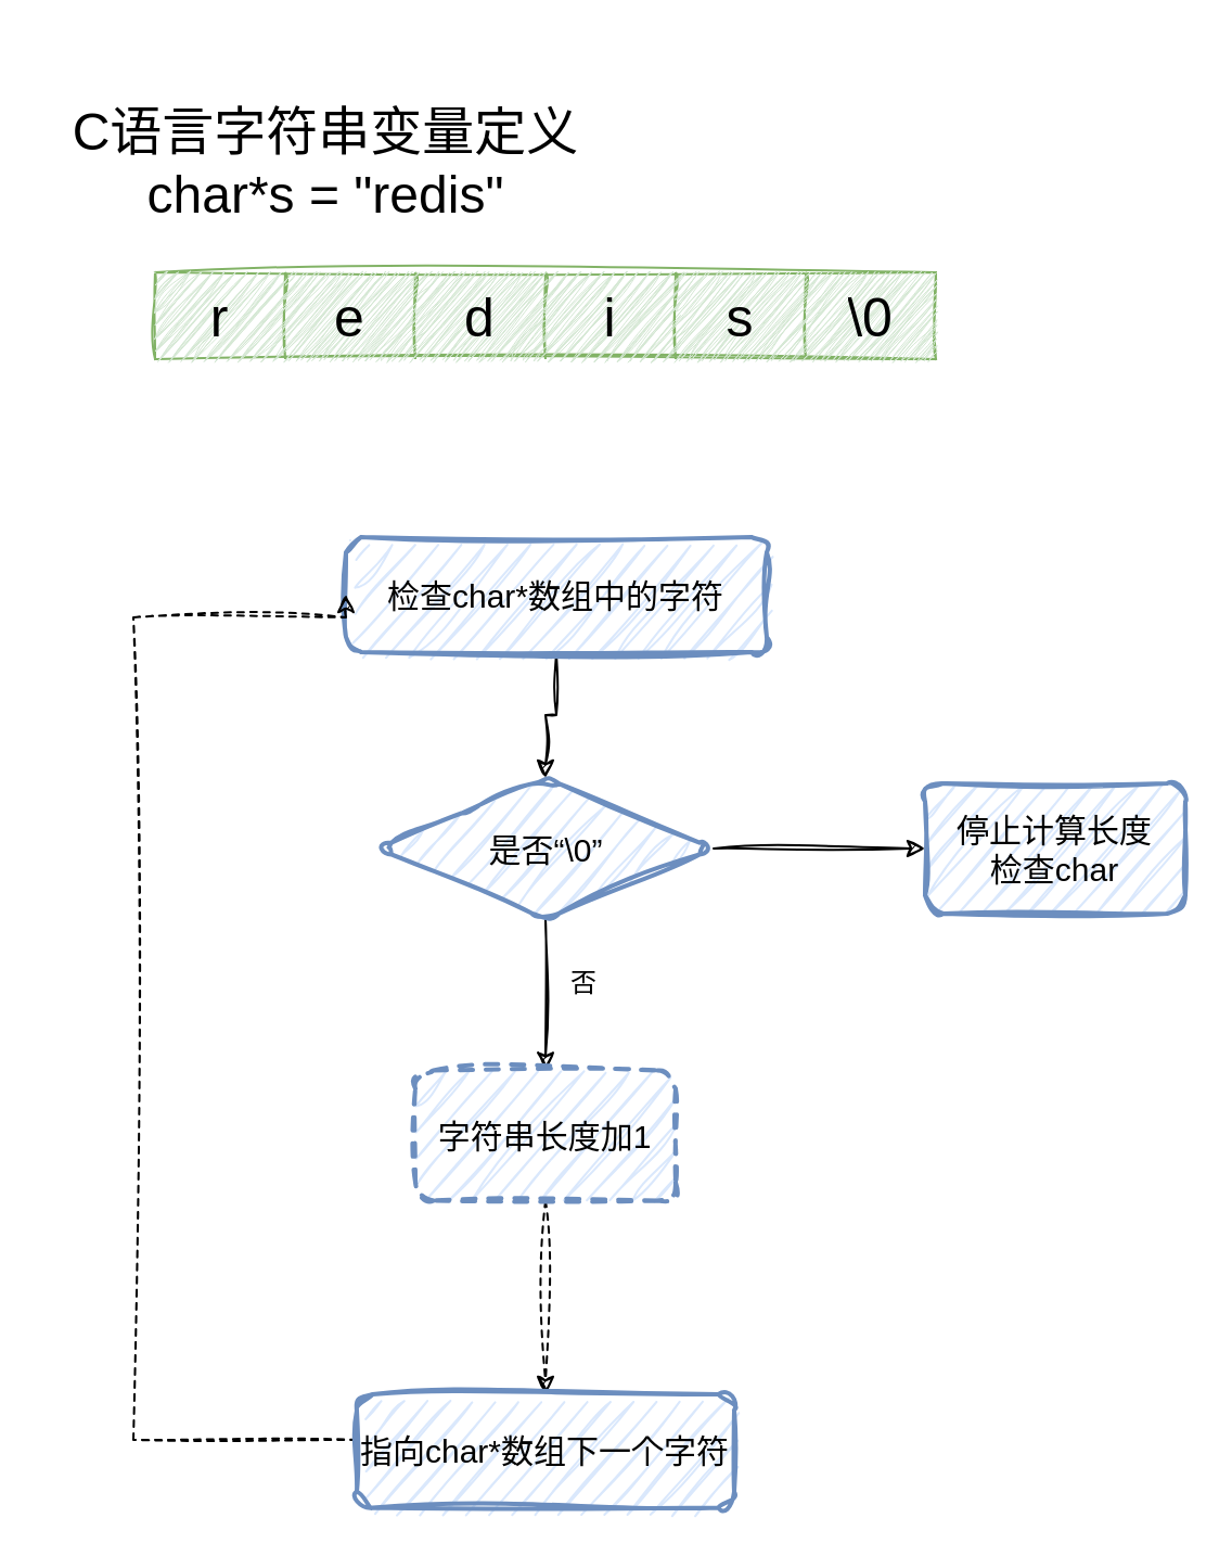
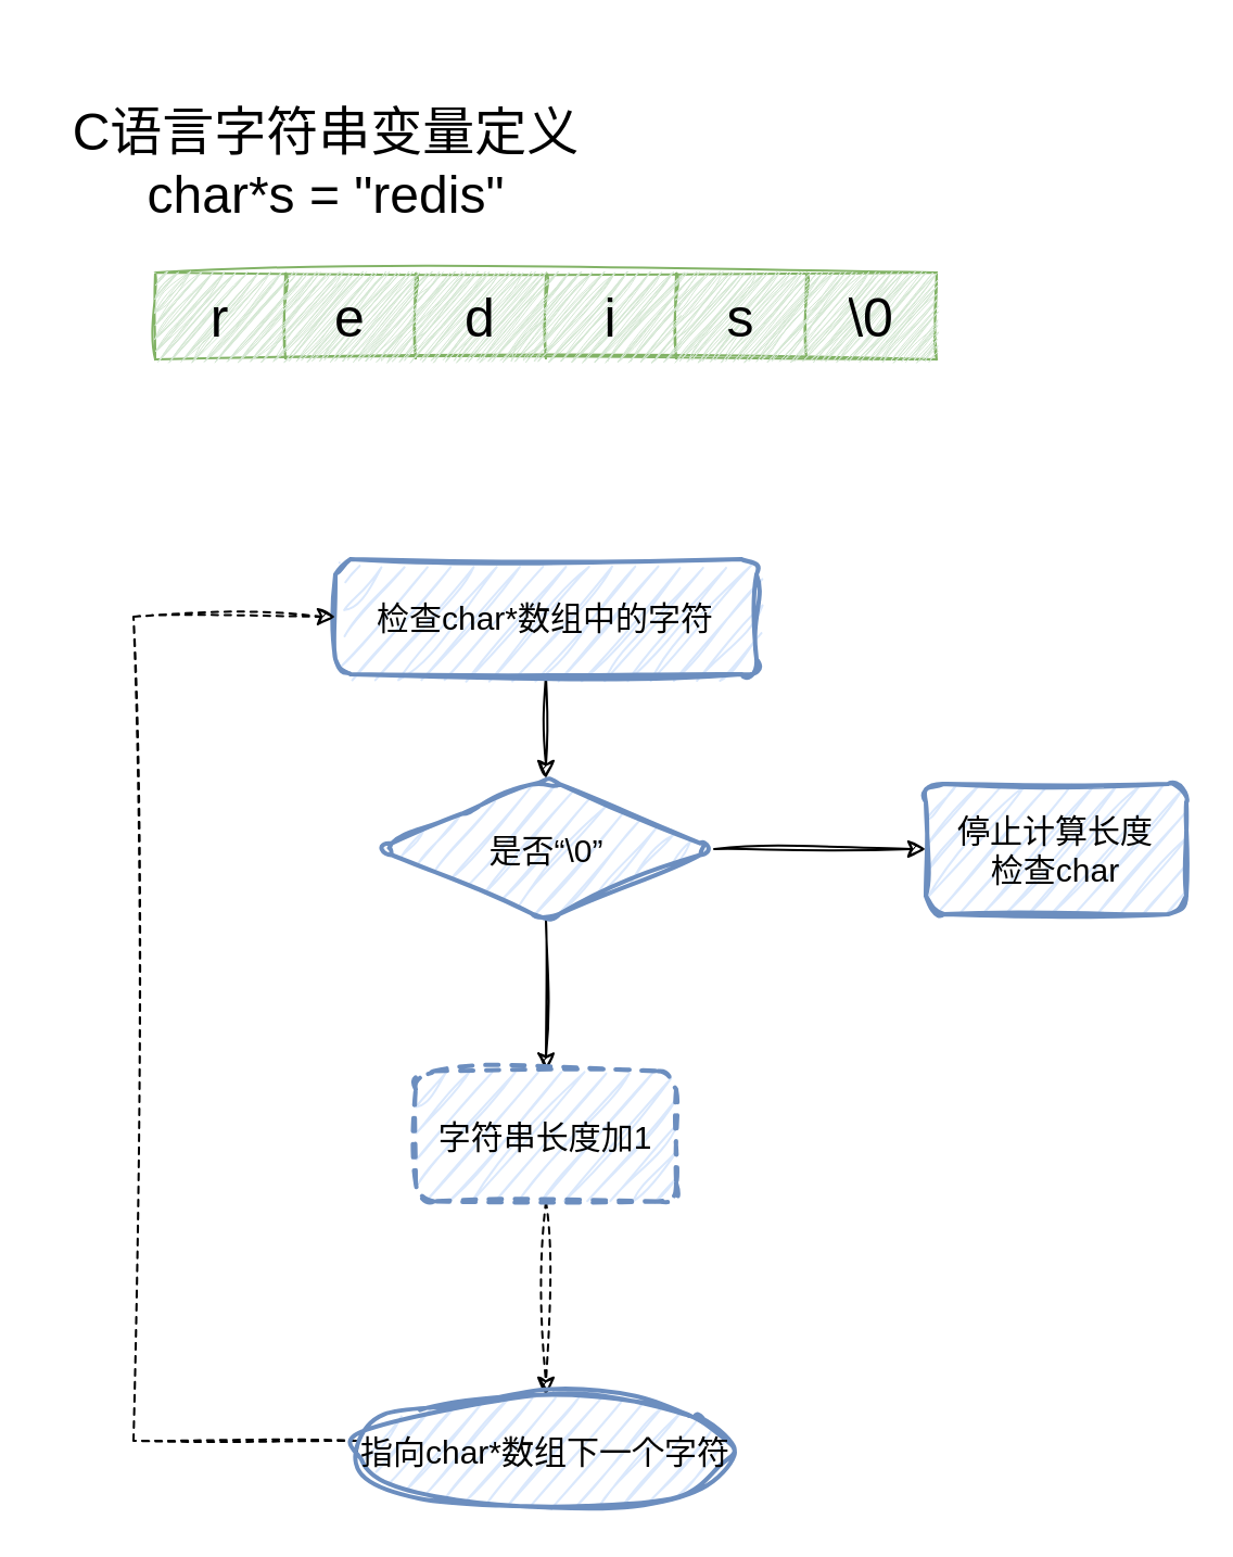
- <mxCell id="12" value="检查char*数组中的字符" style="rounded=1;whiteSpace=wrap;html=1;absoluteArcSize=1;arcSize=14;strokeWidth=2;fillColor=#dae8fc;strokeColor=#6c8ebf;fontSize=15;sketch=1;curveFitting=1;jiggle=2;" vertex="1" parent="1"><mxGeometry x="159" y="247" width="194" height="53" as="geometry" /></mxCell>
+ <mxCell id="12" value="检查char*数组中的字符" style="rounded=1;whiteSpace=wrap;html=1;absoluteArcSize=1;arcSize=14;strokeWidth=2;fillColor=#dae8fc;strokeColor=#6c8ebf;fontSize=15;sketch=1;curveFitting=1;jiggle=2;" vertex="1" parent="1"><mxGeometry x="154" y="257" width="194" height="53" as="geometry" /></mxCell>
- <mxCell id="21" value="否" style="text;html=1;strokeColor=none;fillColor=none;align=center;verticalAlign=middle;whiteSpace=wrap;rounded=0;" vertex="1" parent="1"><mxGeometry x="239" y="438" width="60" height="30" as="geometry" /></mxCell>
- <mxCell id="20" value="指向char*数组下一个字符" style="whiteSpace=wrap;html=1;rounded=1;arcSize=14;strokeWidth=2;fontSize=15;fillColor=#dae8fc;strokeColor=#6c8ebf;sketch=1;curveFitting=1;jiggle=2;" vertex="1" parent="1"><mxGeometry x="164" y="642" width="174" height="52.25" as="geometry" /></mxCell>
+ <mxCell id="20" value="指向char*数组下一个字符" style="ellipse;whiteSpace=wrap;html=1;arcSize=14;strokeWidth=2;fontSize=15;fillColor=#dae8fc;strokeColor=#6c8ebf;sketch=1;curveFitting=1;jiggle=2;" vertex="1" parent="1"><mxGeometry x="164" y="642" width="174" height="52.25" as="geometry" /></mxCell>
